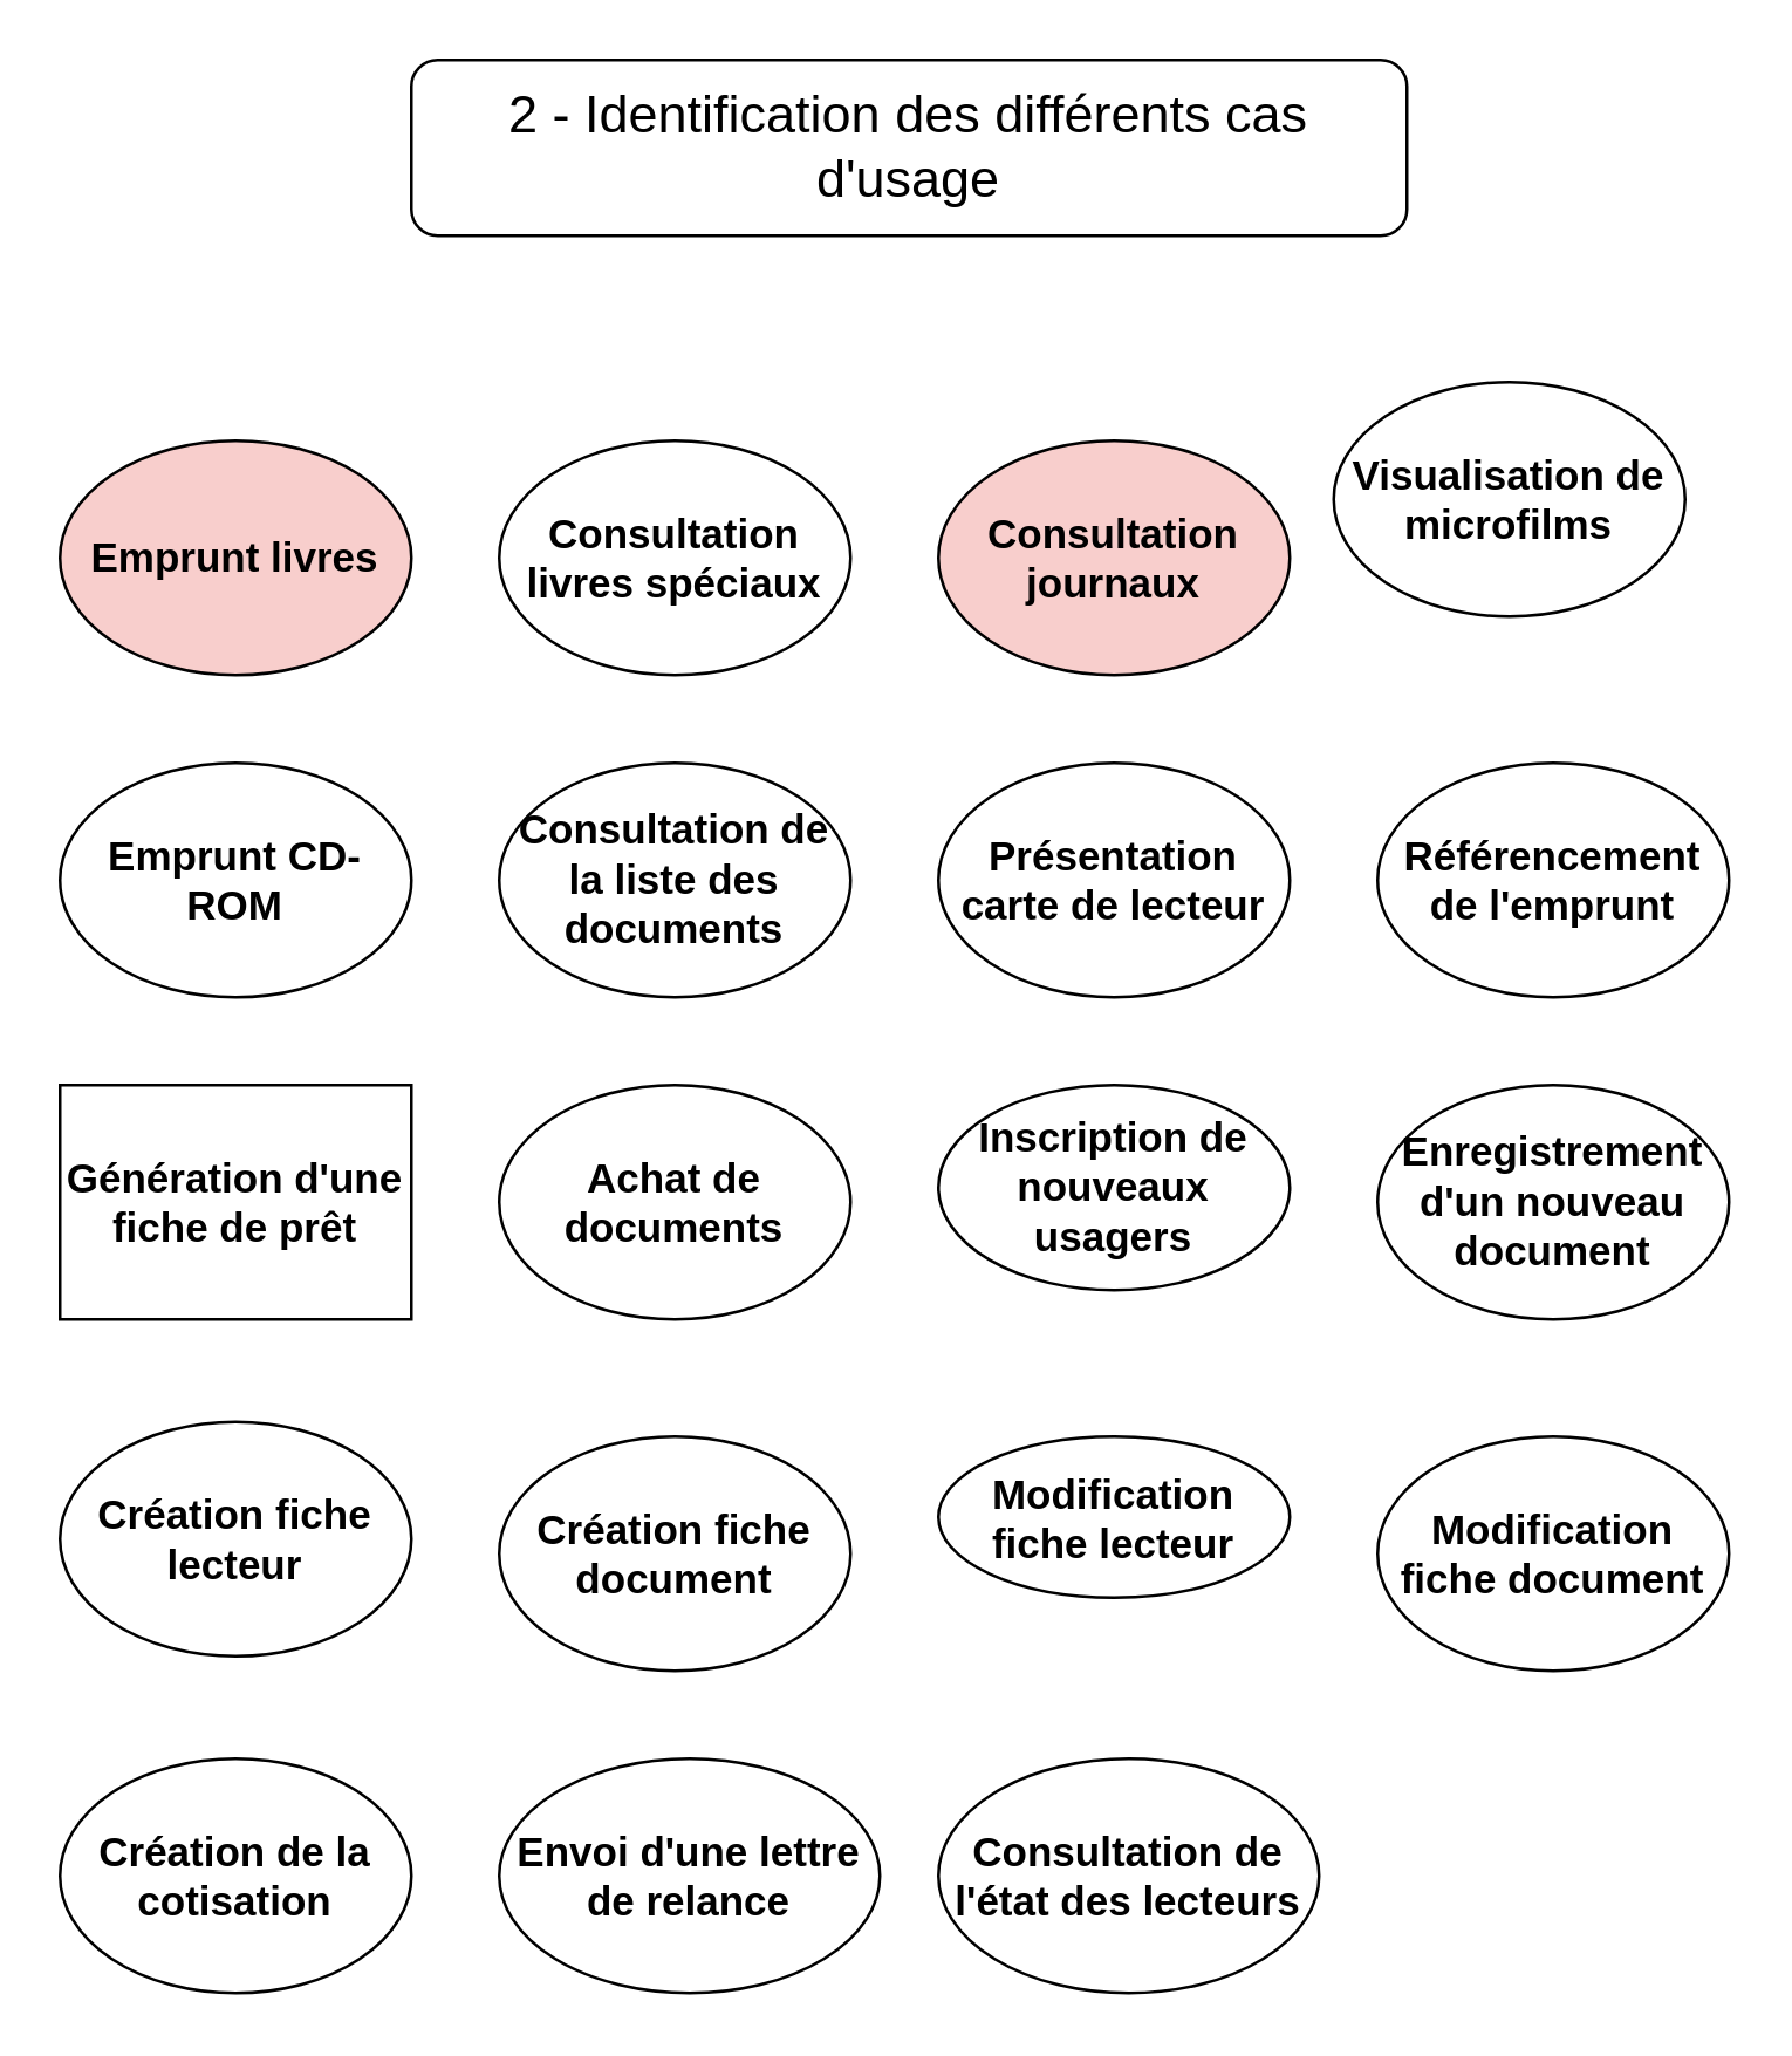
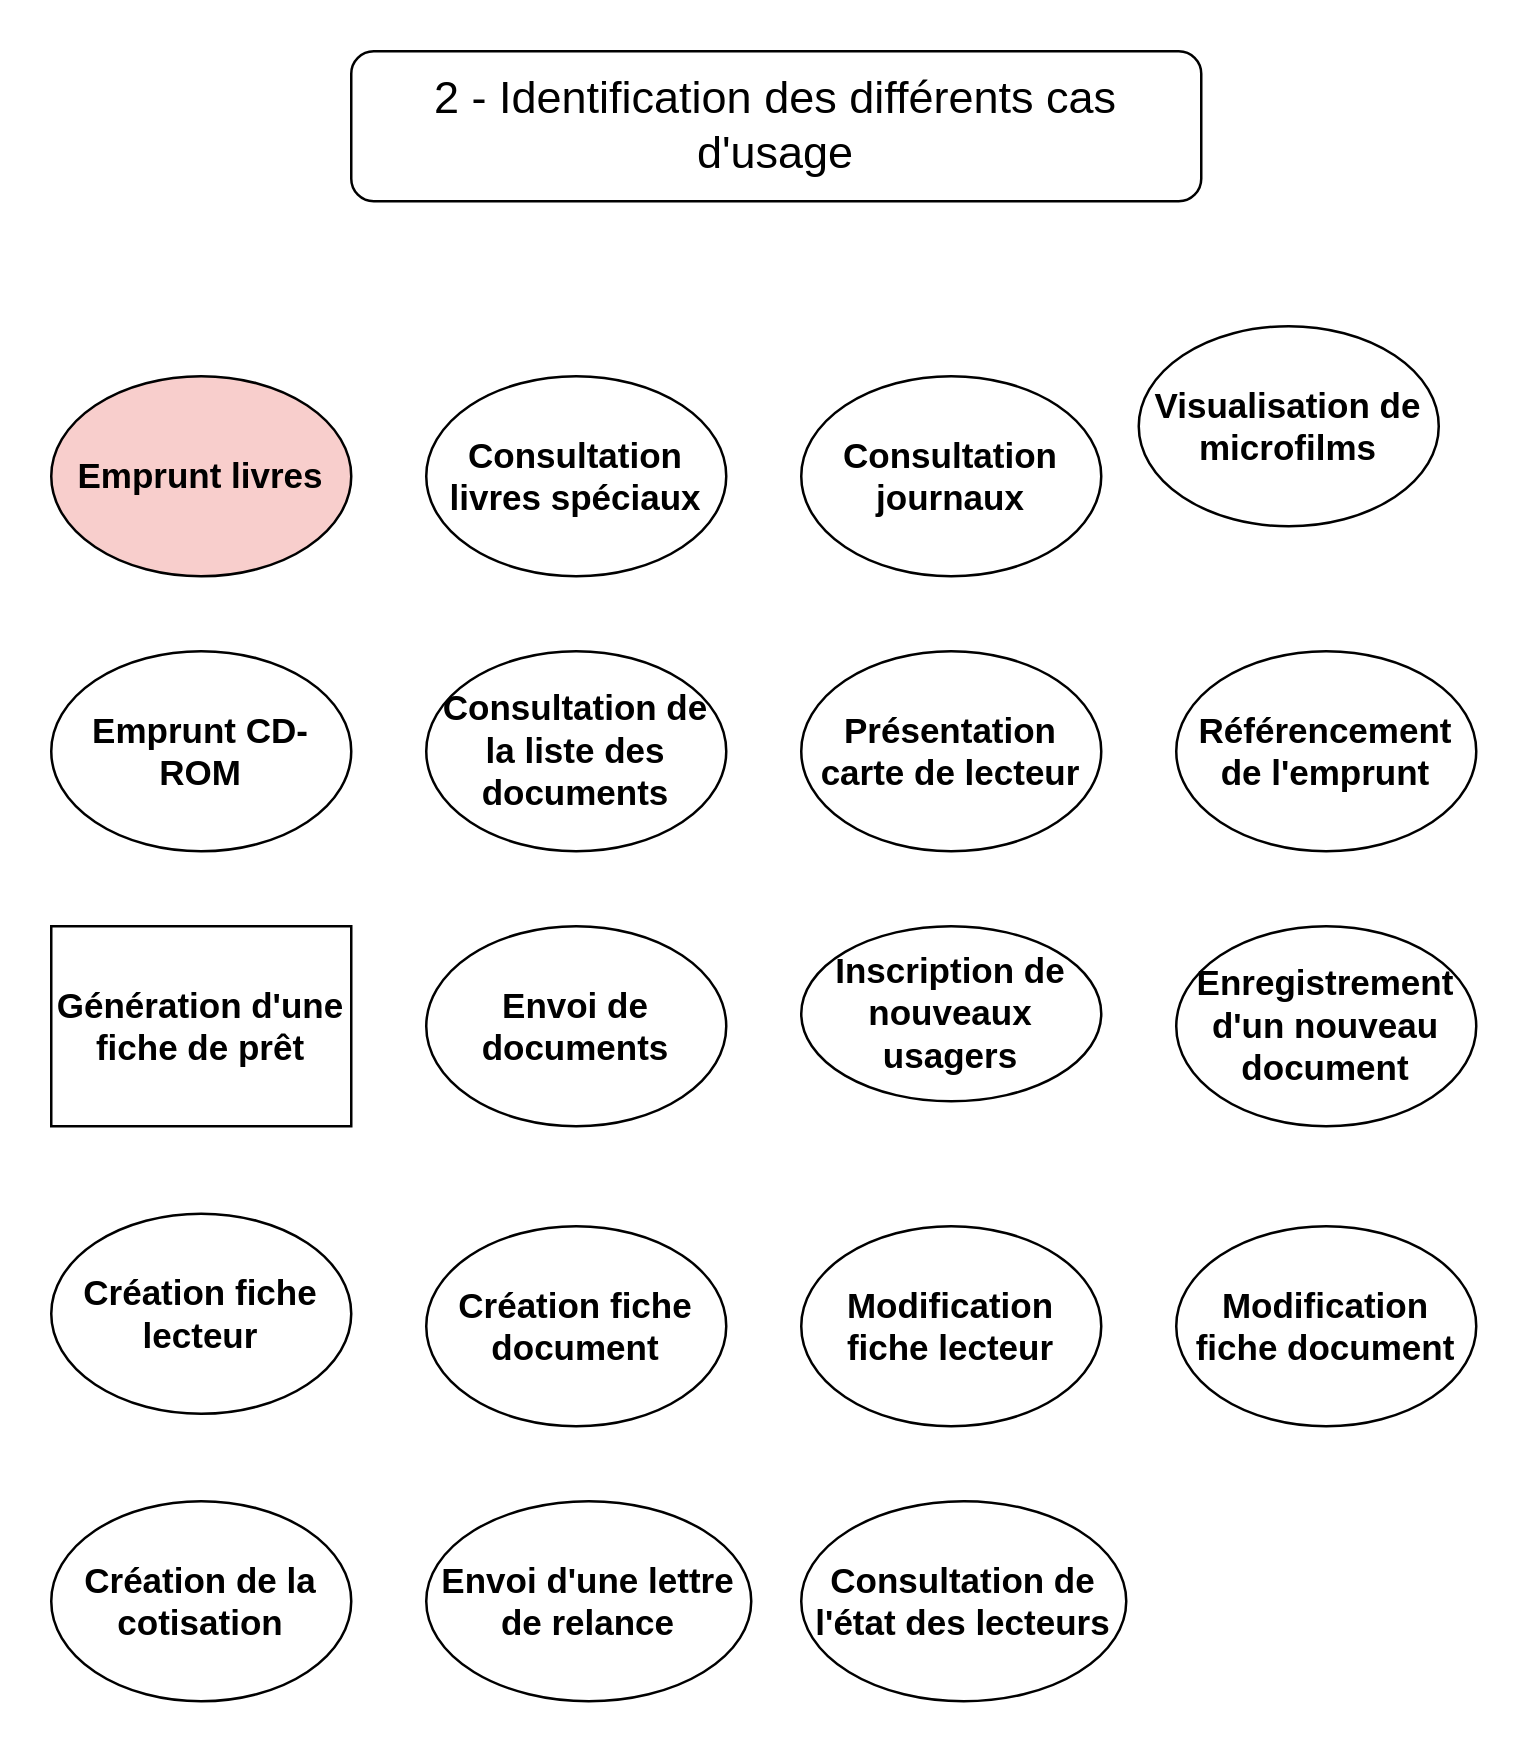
- <mxCell id="5" value="&lt;font style=&quot;font-size: 14px&quot;&gt;&lt;b&gt;Consultation journaux&lt;/b&gt;&lt;/font&gt;" style="ellipse;whiteSpace=wrap;html=1;fillColor=#f8cecc;" parent="1" vertex="1"><mxGeometry x="320" y="150" width="120" height="80" as="geometry" /></mxCell>
+ <mxCell id="5" value="&lt;font style=&quot;font-size: 14px&quot;&gt;&lt;b&gt;Consultation journaux&lt;/b&gt;&lt;/font&gt;" style="ellipse;whiteSpace=wrap;html=1;" parent="1" vertex="1"><mxGeometry x="320" y="150" width="120" height="80" as="geometry" /></mxCell>
- <mxCell id="12" value="&lt;b&gt;&lt;font style=&quot;font-size: 14px&quot;&gt;Achat de documents&lt;/font&gt;&lt;/b&gt;" style="ellipse;whiteSpace=wrap;html=1;" parent="1" vertex="1"><mxGeometry x="170" y="370" width="120" height="80" as="geometry" /></mxCell>
+ <mxCell id="12" value="&lt;b&gt;&lt;font style=&quot;font-size: 14px&quot;&gt;Envoi de documents&lt;/font&gt;&lt;/b&gt;" style="ellipse;whiteSpace=wrap;html=1;" parent="1" vertex="1"><mxGeometry x="170" y="370" width="120" height="80" as="geometry" /></mxCell>
- <mxCell id="17" value="&lt;font style=&quot;font-size: 14px&quot;&gt;&lt;b&gt;Modification fiche lecteur&lt;/b&gt;&lt;/font&gt;" style="ellipse;whiteSpace=wrap;html=1;" parent="1" vertex="1"><mxGeometry x="320" y="490" width="120" height="55" as="geometry" /></mxCell>
+ <mxCell id="17" value="&lt;font style=&quot;font-size: 14px&quot;&gt;&lt;b&gt;Modification fiche lecteur&lt;/b&gt;&lt;/font&gt;" style="ellipse;whiteSpace=wrap;html=1;" parent="1" vertex="1"><mxGeometry x="320" y="490" width="120" height="80" as="geometry" /></mxCell>
